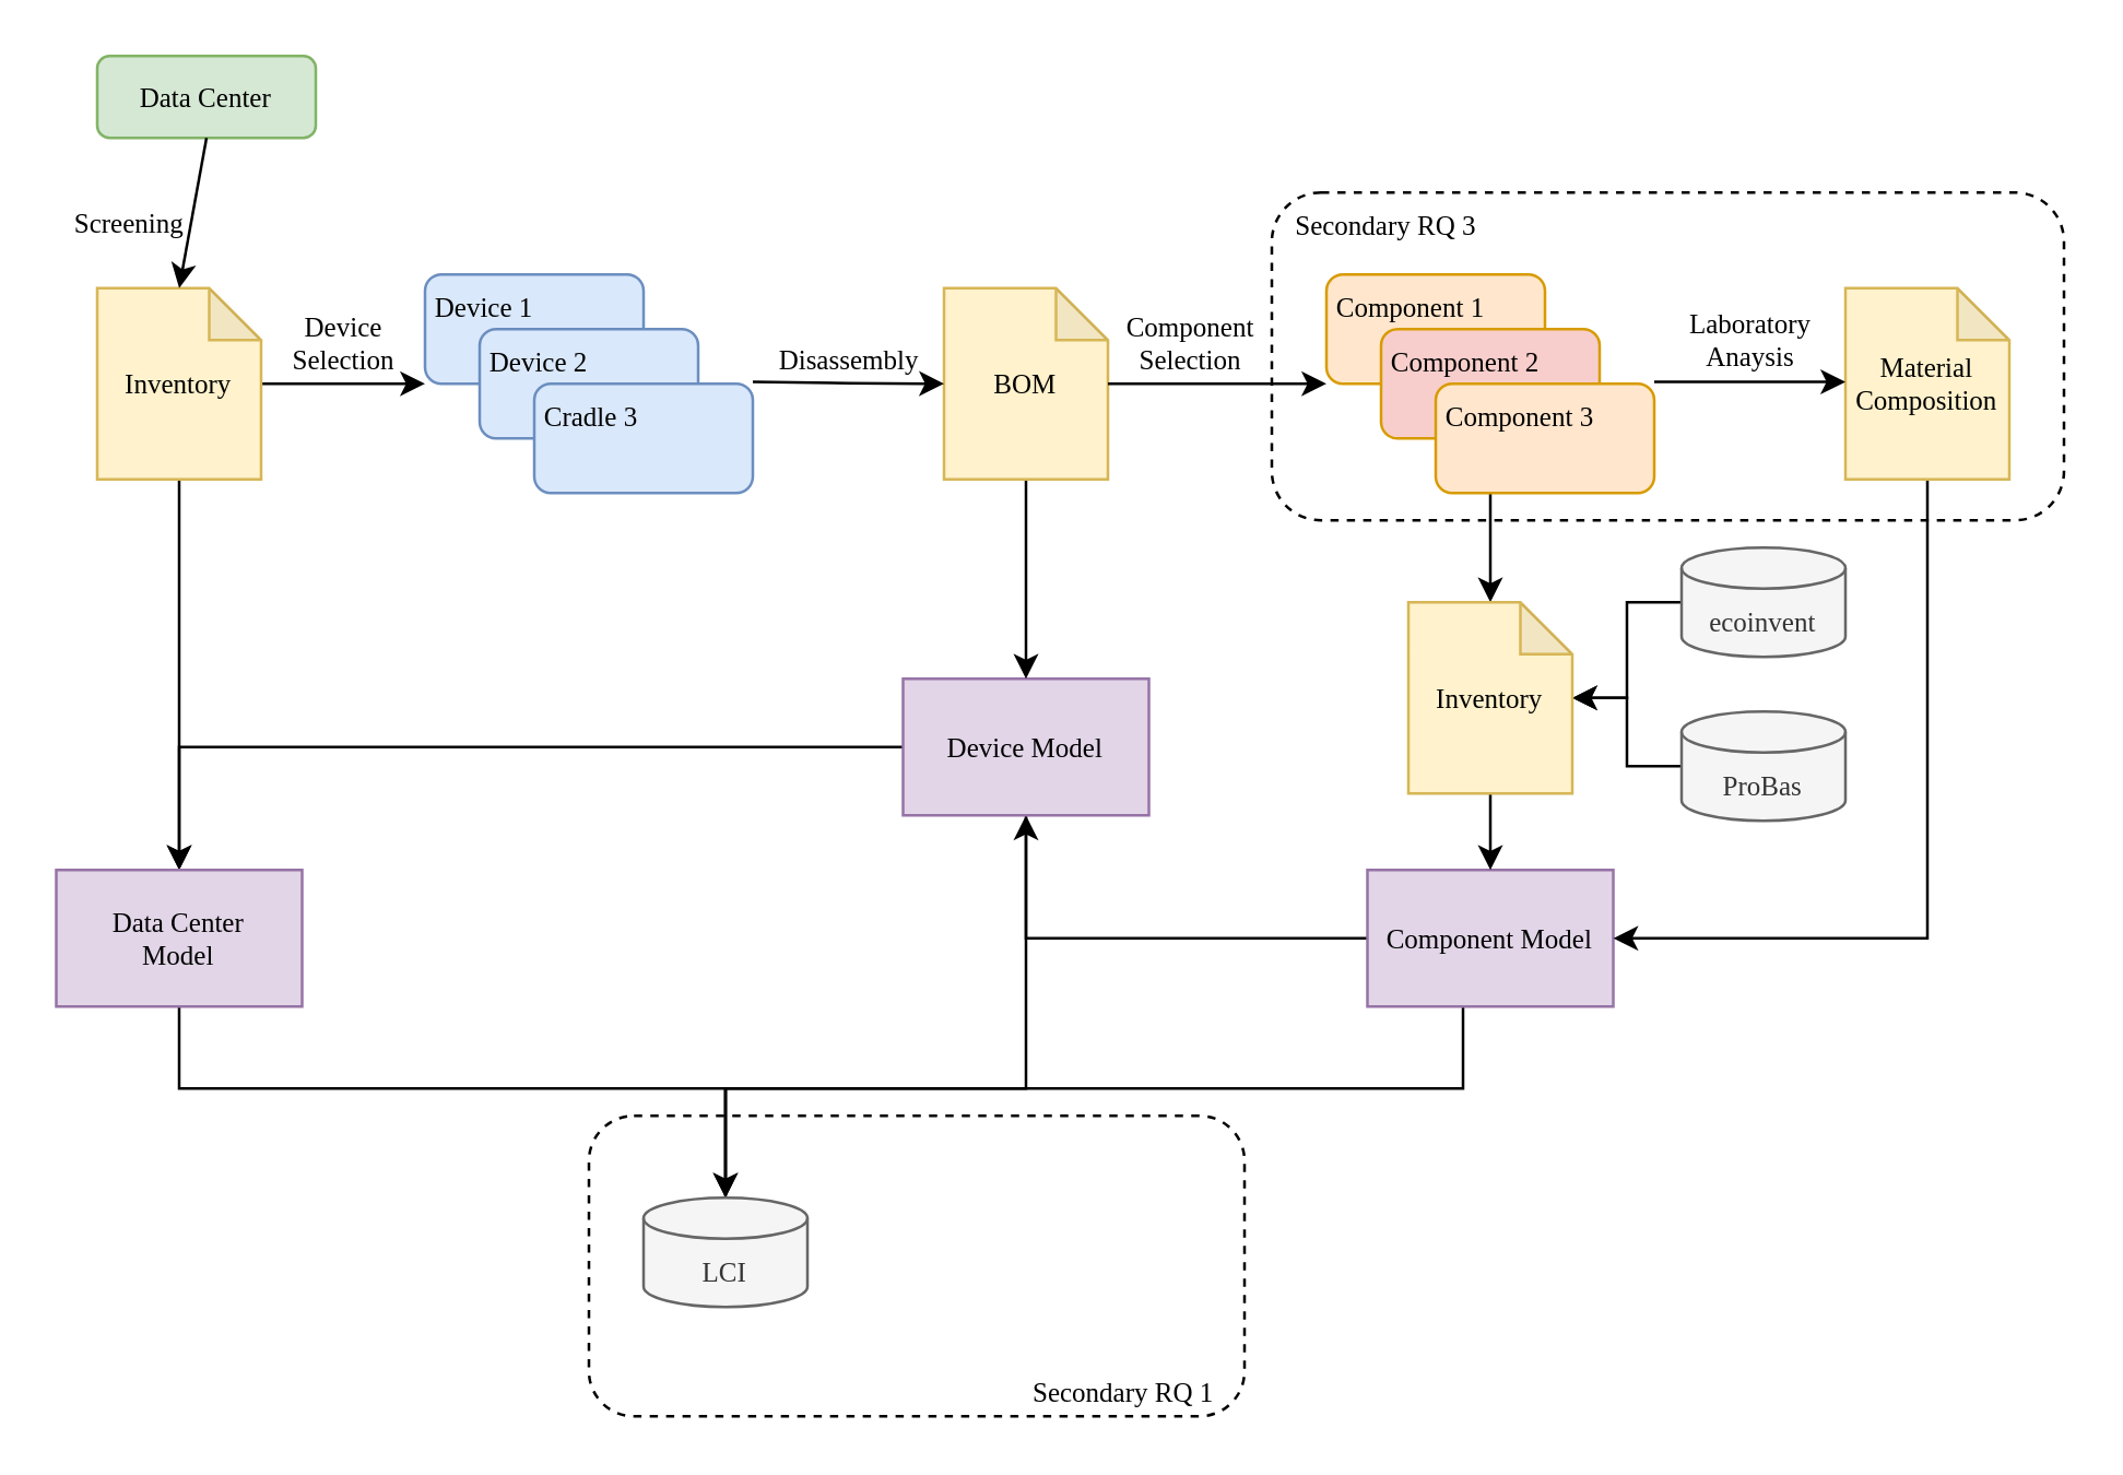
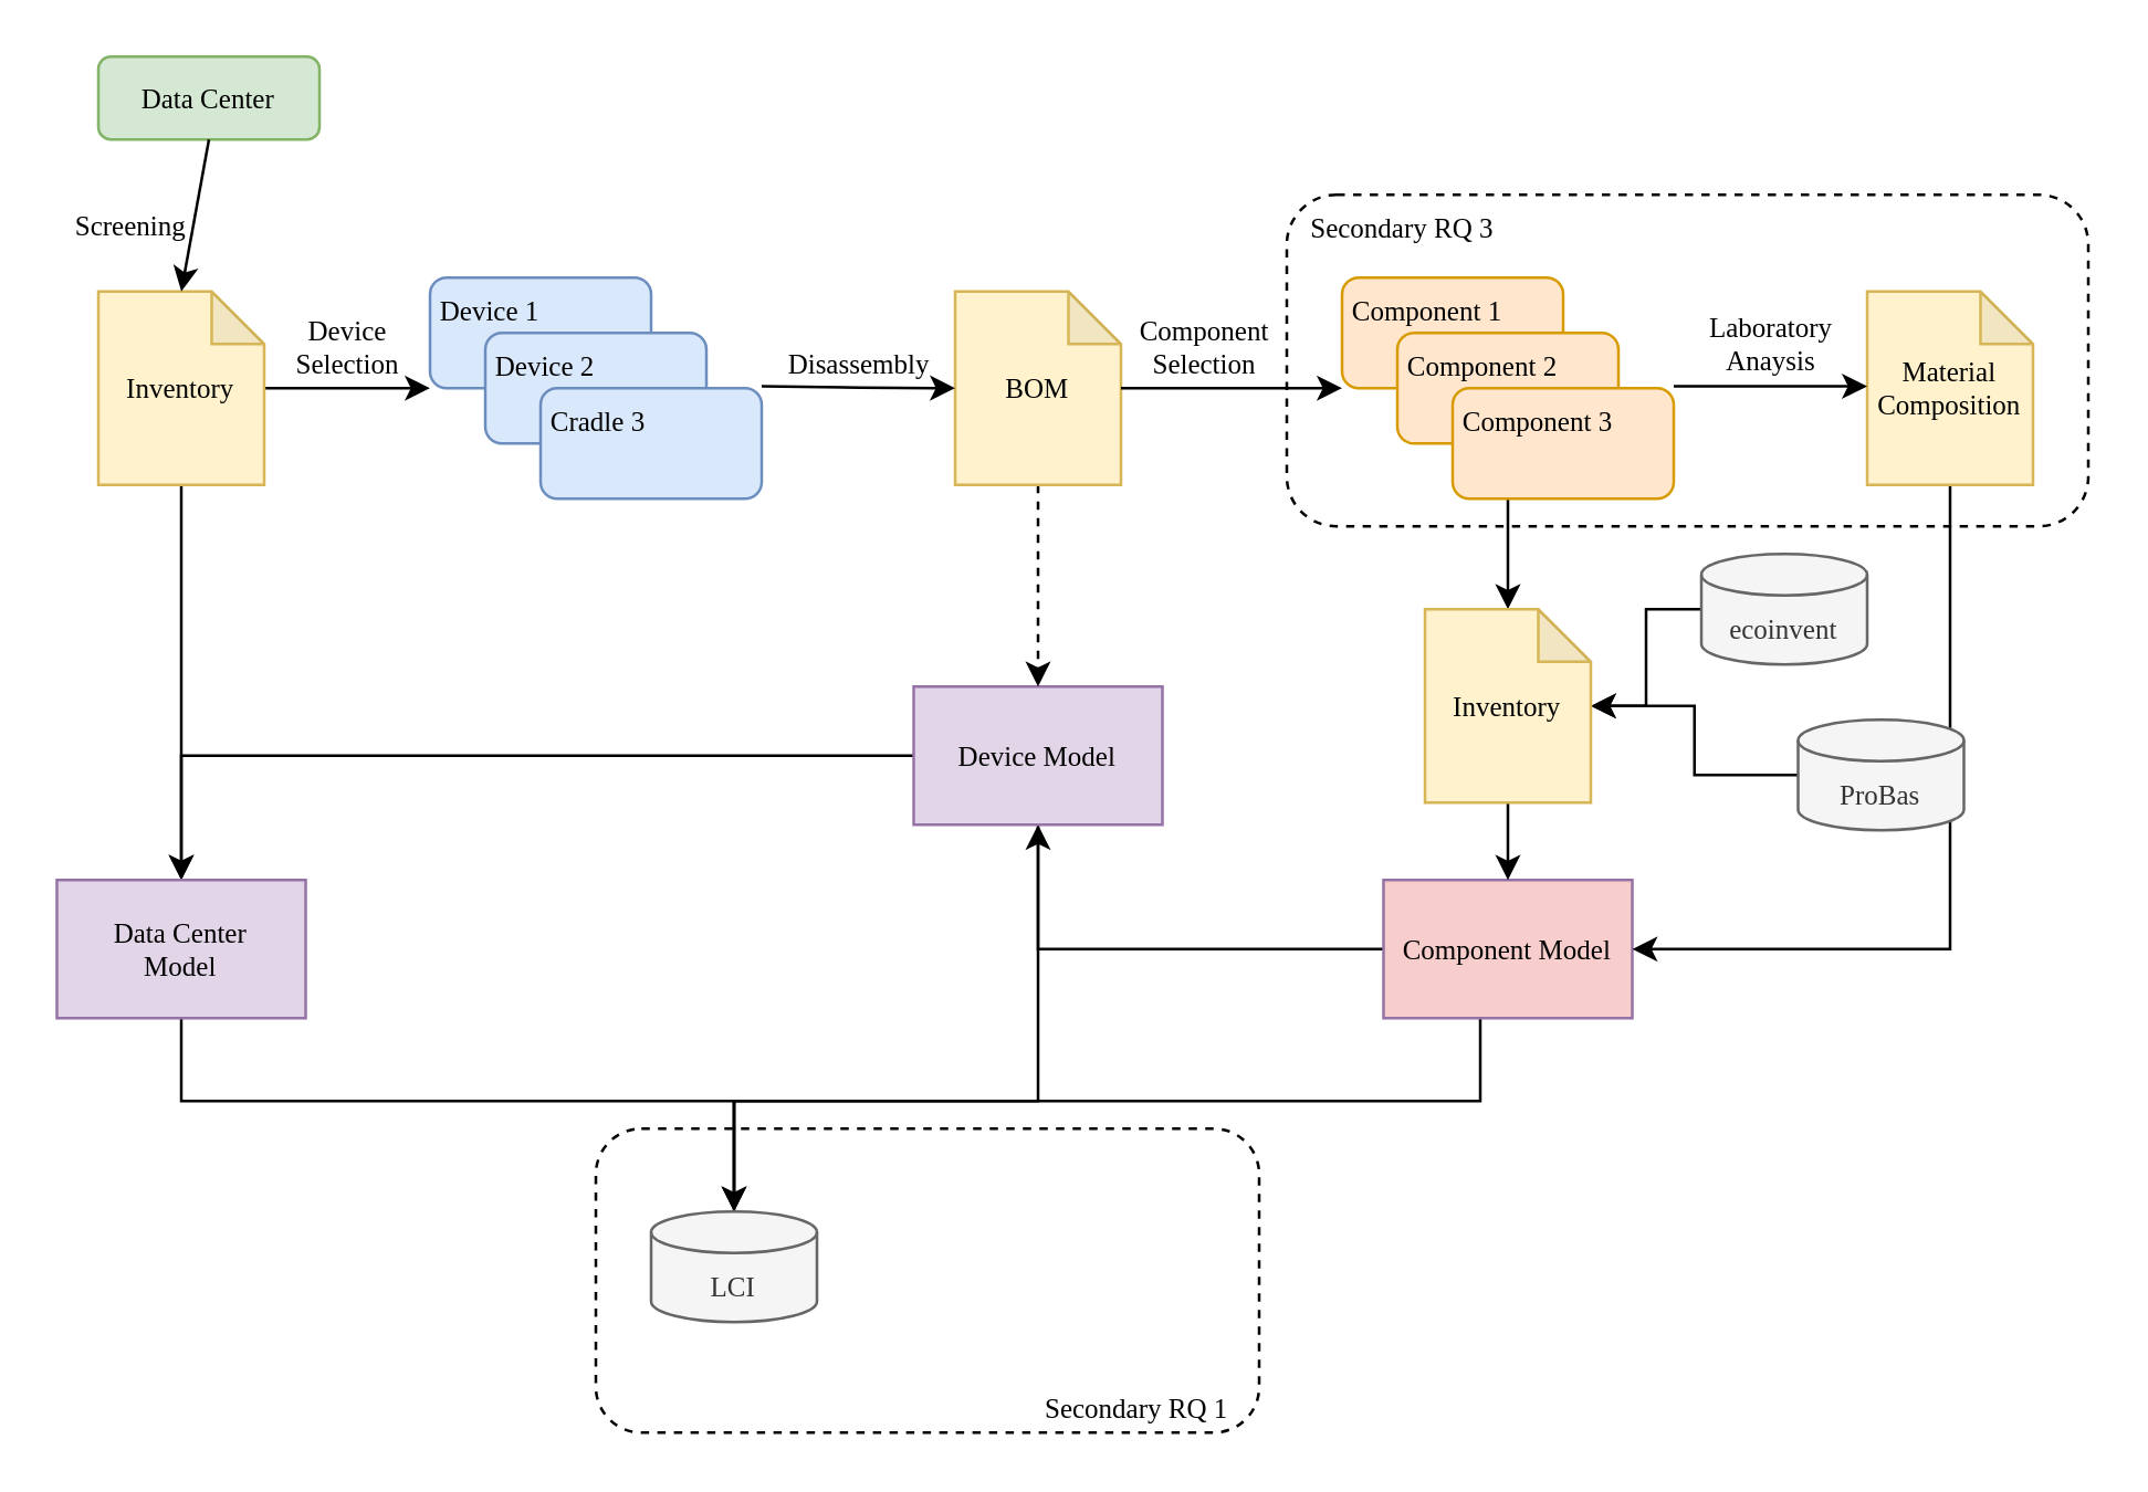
- <mxCell id="22" value="Component 2" style="rounded=1;whiteSpace=wrap;html=1;align=left;verticalAlign=top;fontFamily=Times New Roman;fontSize=10;spacingLeft=2;fillColor=#f8cecc;strokeColor=#d79b00;" vertex="1" parent="1"><mxGeometry x="505" y="120" width="80" height="40" as="geometry" /></mxCell>
+ <mxCell id="22" value="Component 2" style="rounded=1;whiteSpace=wrap;html=1;align=left;verticalAlign=top;fontFamily=Times New Roman;fontSize=10;spacingLeft=2;fillColor=#ffe6cc;strokeColor=#d79b00;" vertex="1" parent="1"><mxGeometry x="505" y="120" width="80" height="40" as="geometry" /></mxCell>
- <mxCell id="18" style="edgeStyle=orthogonalEdgeStyle;rounded=0;orthogonalLoop=1;jettySize=auto;html=1;fontFamily=Times New Roman;fontSize=10;" edge="1" parent="1" source="19" target="14"><mxGeometry relative="1" as="geometry" /></mxCell>
+ <mxCell id="18" style="edgeStyle=orthogonalEdgeStyle;rounded=0;orthogonalLoop=1;jettySize=auto;html=1;fontFamily=Times New Roman;fontSize=10;dashed=1;" edge="1" parent="1" source="19" target="14"><mxGeometry relative="1" as="geometry" /></mxCell>
- <mxCell id="30" value="ProBas" style="shape=cylinder3;whiteSpace=wrap;html=1;boundedLbl=1;backgroundOutline=1;size=7.481;fontFamily=Times New Roman;fontSize=10;fillColor=#f5f5f5;fontColor=#333333;strokeColor=#666666;" vertex="1" parent="1"><mxGeometry x="615" y="260" width="60" height="40" as="geometry" /></mxCell>
+ <mxCell id="30" value="ProBas" style="shape=cylinder3;whiteSpace=wrap;html=1;boundedLbl=1;backgroundOutline=1;size=7.481;fontFamily=Times New Roman;fontSize=10;fillColor=#f5f5f5;fontColor=#333333;strokeColor=#666666;" vertex="1" parent="1"><mxGeometry x="650" y="260" width="60" height="40" as="geometry" /></mxCell>
- <mxCell id="8" value="Component Model" style="rounded=0;whiteSpace=wrap;html=1;fontFamily=Times New Roman;fontSize=10;fillColor=#e1d5e7;strokeColor=#9673a6;" vertex="1" parent="1"><mxGeometry x="500" y="318" width="90" height="50" as="geometry" /></mxCell>
+ <mxCell id="8" value="Component Model" style="rounded=0;whiteSpace=wrap;html=1;fontFamily=Times New Roman;fontSize=10;fillColor=#f8cecc;strokeColor=#9673a6;" vertex="1" parent="1"><mxGeometry x="500" y="318" width="90" height="50" as="geometry" /></mxCell>
